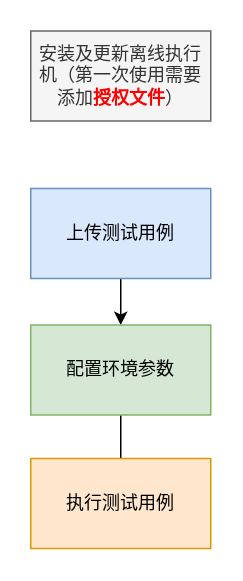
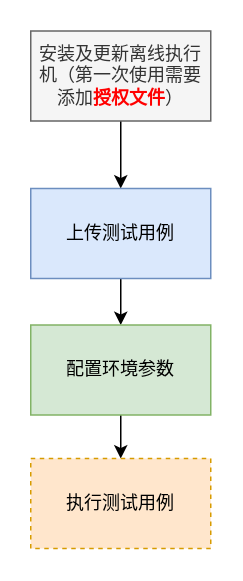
+ <mxCell id="2" style="edgeStyle=orthogonalEdgeStyle;rounded=0;orthogonalLoop=1;jettySize=auto;html=1;entryX=0.5;entryY=0;entryDx=0;entryDy=0;" edge="1" parent="1" source="3" target="5"><mxGeometry relative="1" as="geometry" /></mxCell>
- <mxCell id="6" value="" style="edgeStyle=orthogonalEdgeStyle;rounded=0;orthogonalLoop=1;jettySize=auto;html=1;endArrow=none;" edge="1" parent="1" source="7" target="8"><mxGeometry relative="1" as="geometry" /></mxCell>
+ <mxCell id="6" value="" style="edgeStyle=orthogonalEdgeStyle;rounded=0;orthogonalLoop=1;jettySize=auto;html=1;" edge="1" parent="1" source="7" target="8"><mxGeometry relative="1" as="geometry" /></mxCell>
- <mxCell id="8" value="执行测试用例" style="rounded=0;whiteSpace=wrap;html=1;fillColor=#ffe6cc;strokeColor=#d79b00;" vertex="1" parent="1"><mxGeometry x="20" y="305" width="120" height="60" as="geometry" /></mxCell>
+ <mxCell id="8" value="执行测试用例" style="rounded=0;whiteSpace=wrap;html=1;fillColor=#ffe6cc;strokeColor=#d79b00;dashed=1;" vertex="1" parent="1"><mxGeometry x="20" y="305" width="120" height="60" as="geometry" /></mxCell>
